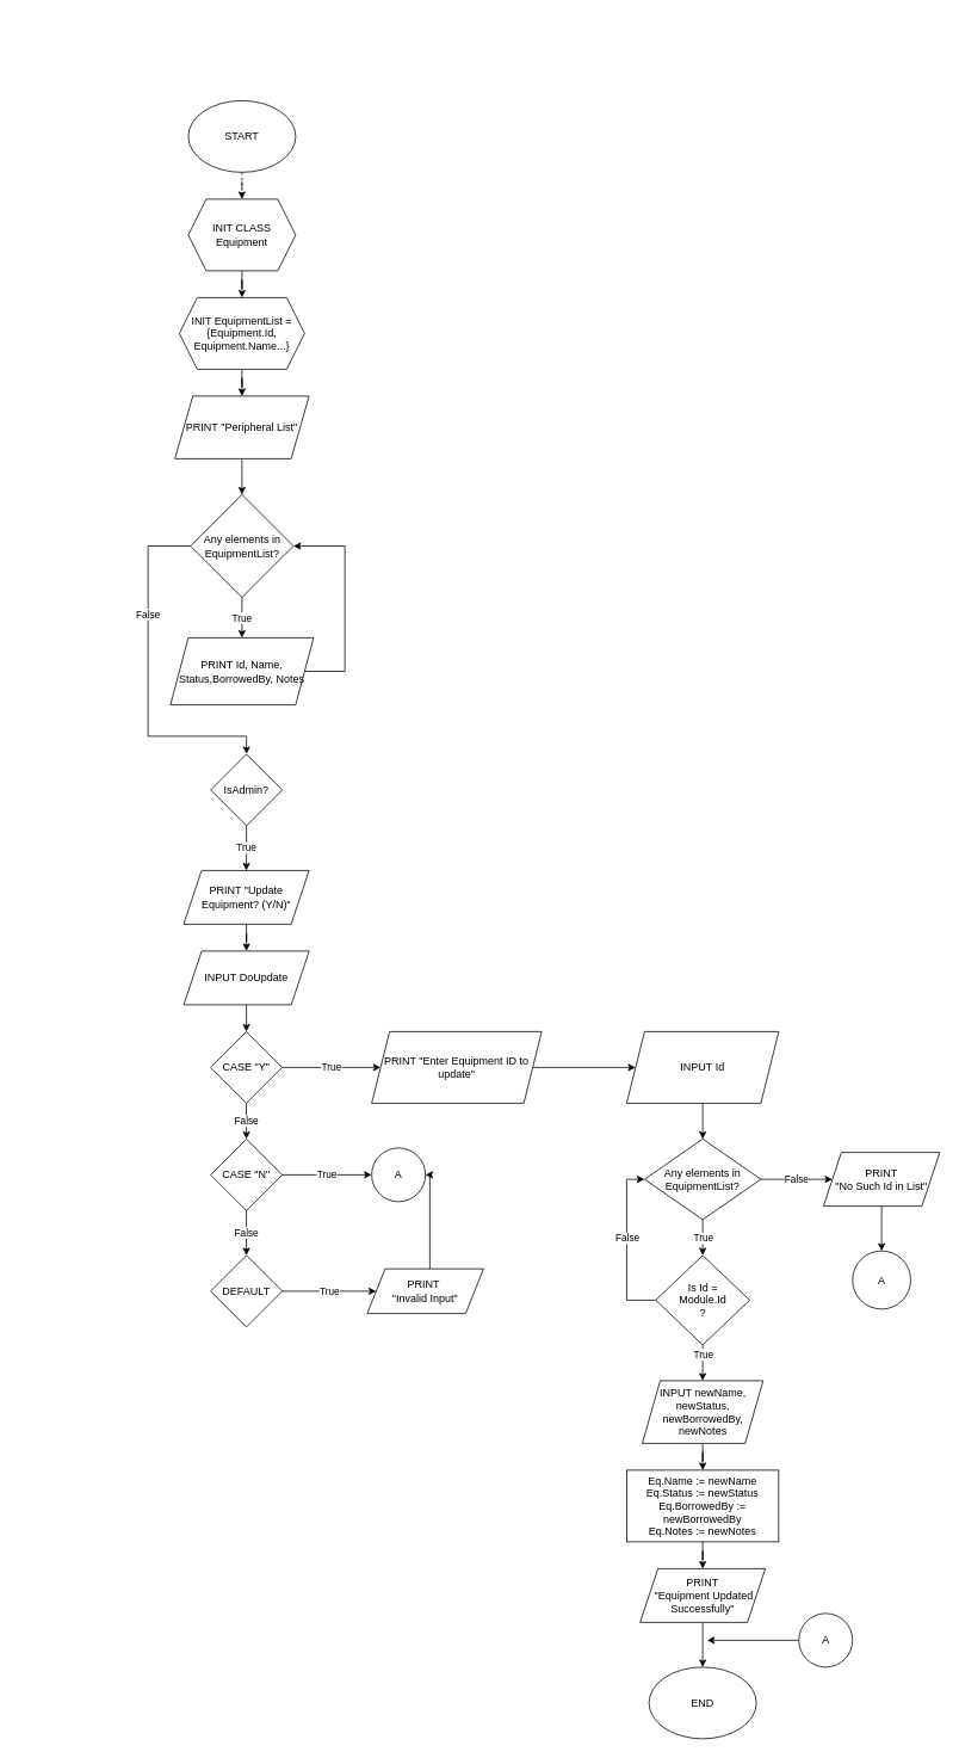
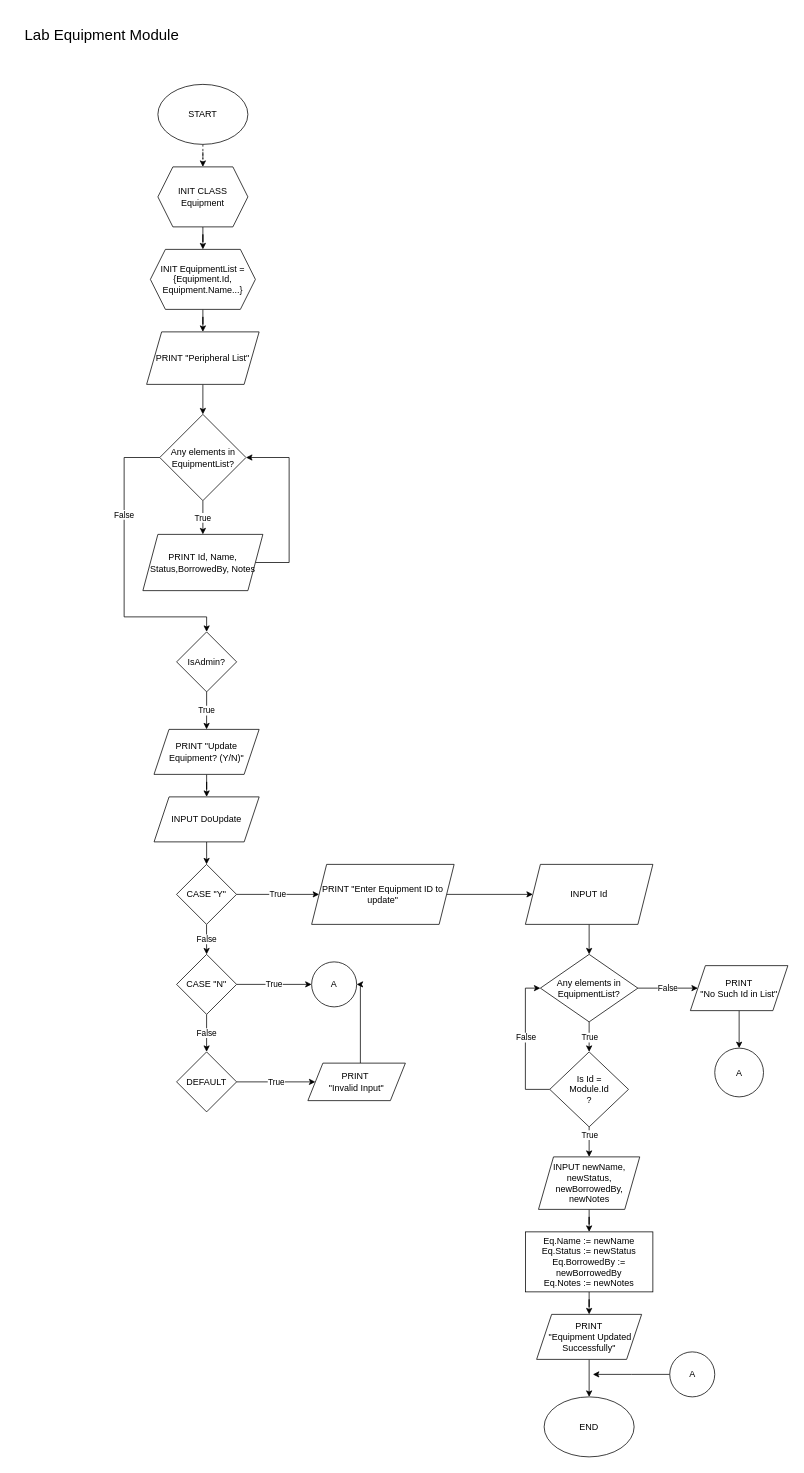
+ <mxCell id="57" value="&lt;font size=&quot;1&quot;&gt;&lt;span style=&quot;line-height: 200%; font-size: 20px;&quot;&gt;Lab Equipment Module &lt;/span&gt;&lt;/font&gt;" style="text;html=1;align=center;verticalAlign=middle;resizable=0;points=[];autosize=1;strokeColor=none;fillColor=none;" vertex="1" parent="1"><mxGeometry x="20" y="20" width="230" height="50" as="geometry" /></mxCell>
